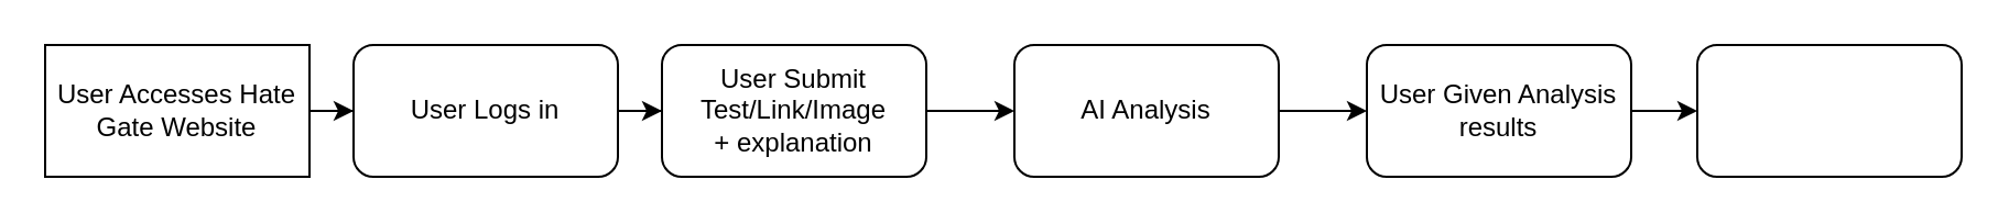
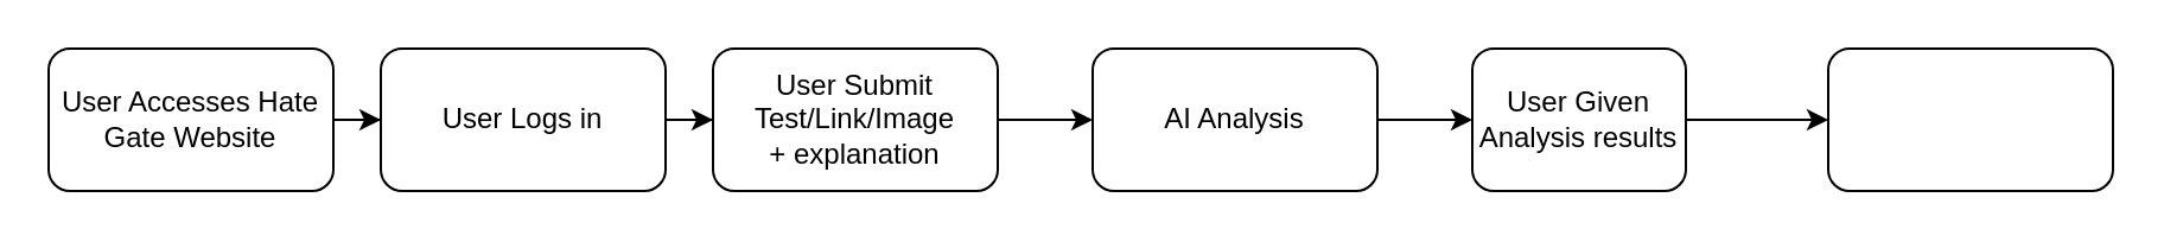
- <mxCell id="3" value="User Accesses Hate Gate Website" style="whiteSpace=wrap;html=1;rounded=0;" vertex="1" parent="1"><mxGeometry x="20" y="20" width="120" height="60" as="geometry" /></mxCell>
+ <mxCell id="3" value="User Accesses Hate Gate Website" style="whiteSpace=wrap;html=1;rounded=1;" vertex="1" parent="1"><mxGeometry x="20" y="20" width="120" height="60" as="geometry" /></mxCell>
- <mxCell id="11" value="User Given Analysis results" style="whiteSpace=wrap;html=1;rounded=1;" vertex="1" parent="1"><mxGeometry x="620" y="20" width="120" height="60" as="geometry" /></mxCell>
+ <mxCell id="11" value="User Given Analysis results" style="whiteSpace=wrap;html=1;rounded=1;" vertex="1" parent="1"><mxGeometry x="620" y="20" width="90" height="60" as="geometry" /></mxCell>
